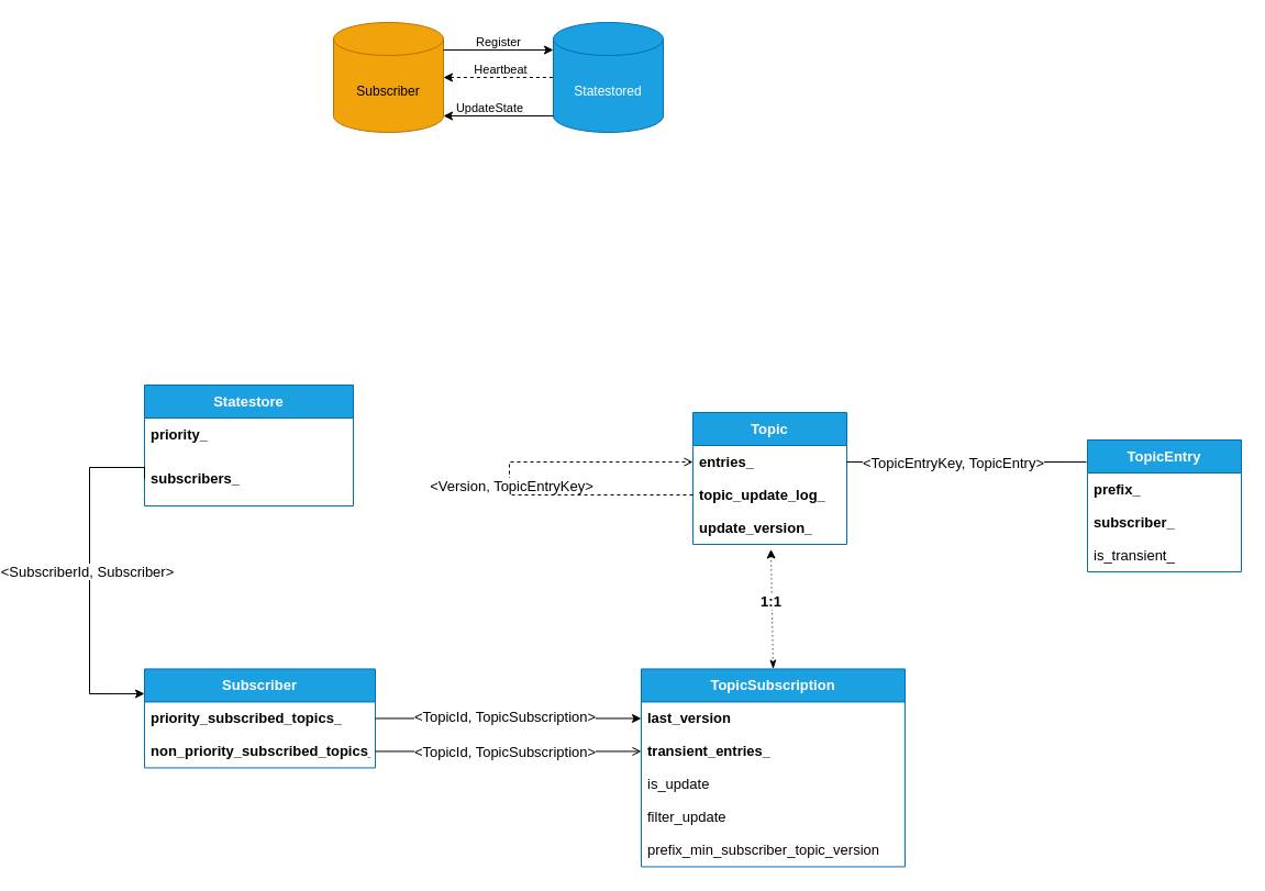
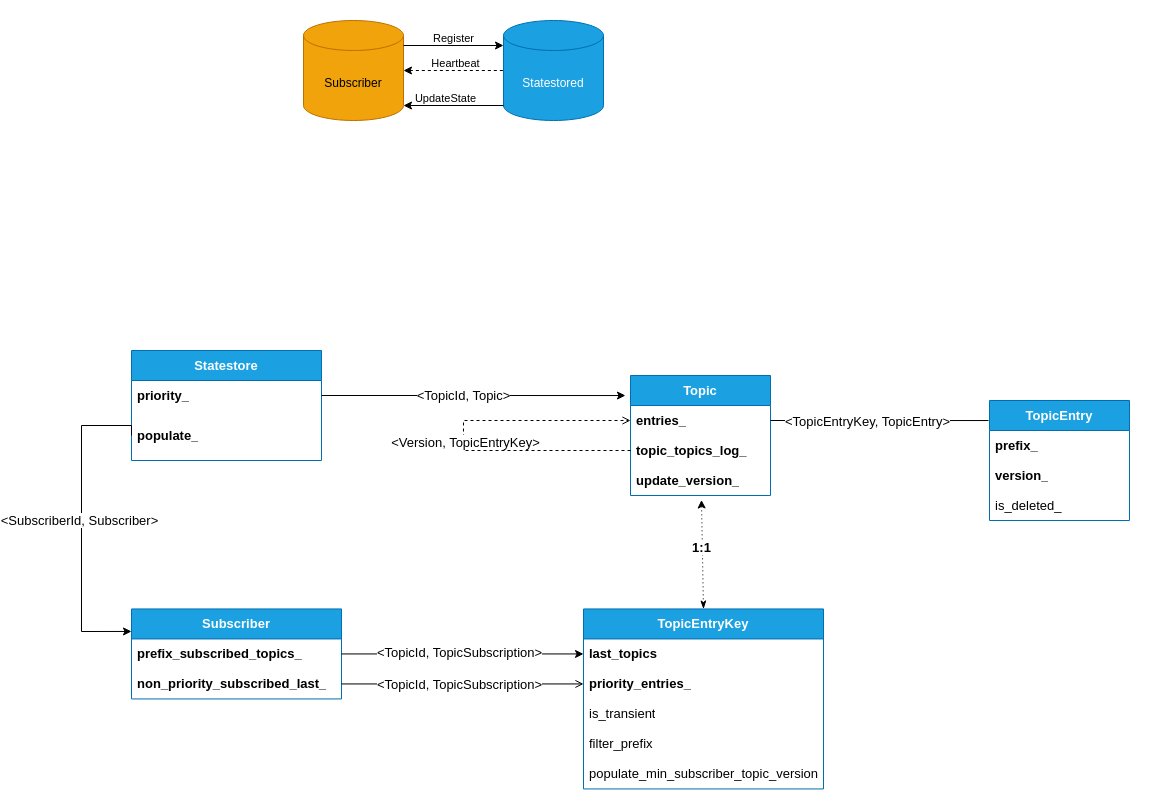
+ <mxCell id="19" value="" style="endArrow=classic;html=1;rounded=0;exitX=1;exitY=0.5;exitDx=0;exitDy=0;entryX=-0.036;entryY=0.167;entryDx=0;entryDy=0;entryPerimeter=0;fontSize=13;fontStyle=1" edge="1" parent="1" source="11" target="13"><mxGeometry width="50" height="50" relative="1" as="geometry"><mxPoint x="232" y="460" as="sourcePoint" /><mxPoint x="282" y="410" as="targetPoint" /></mxGeometry></mxCell>
+ <mxCell id="20" value="&amp;lt;TopicId, Topic&amp;gt;" style="edgeLabel;html=1;align=center;verticalAlign=middle;resizable=0;points=[];fontSize=13;fontStyle=0" vertex="1" connectable="0" parent="19"><mxGeometry x="-0.071" y="1" relative="1" as="geometry"><mxPoint as="offset" /></mxGeometry></mxCell>
- <mxCell id="12" value="subscribers_" style="text;strokeColor=none;fillColor=none;align=left;verticalAlign=middle;spacingLeft=4;spacingRight=4;overflow=hidden;points=[[0,0.5],[1,0.5]];portConstraint=eastwest;rotatable=0;whiteSpace=wrap;html=1;fontSize=13;fontStyle=1" vertex="1" parent="10"><mxGeometry y="60" width="190" height="50" as="geometry" /></mxCell>
+ <mxCell id="12" value="populate_" style="text;strokeColor=none;fillColor=none;align=left;verticalAlign=middle;spacingLeft=4;spacingRight=4;overflow=hidden;points=[[0,0.5],[1,0.5]];portConstraint=eastwest;rotatable=0;whiteSpace=wrap;html=1;fontSize=13;fontStyle=1" vertex="1" parent="10"><mxGeometry y="60" width="190" height="50" as="geometry" /></mxCell>
- <mxCell id="15" value="topic_update_log_" style="text;strokeColor=none;fillColor=none;align=left;verticalAlign=middle;spacingLeft=4;spacingRight=4;overflow=hidden;points=[[0,0.5],[1,0.5]];portConstraint=eastwest;rotatable=0;whiteSpace=wrap;html=1;fontSize=13;fontStyle=1" vertex="1" parent="13"><mxGeometry y="60" width="140" height="30" as="geometry" /></mxCell>
+ <mxCell id="15" value="topic_topics_log_" style="text;strokeColor=none;fillColor=none;align=left;verticalAlign=middle;spacingLeft=4;spacingRight=4;overflow=hidden;points=[[0,0.5],[1,0.5]];portConstraint=eastwest;rotatable=0;whiteSpace=wrap;html=1;fontSize=13;fontStyle=1" vertex="1" parent="13"><mxGeometry y="60" width="140" height="30" as="geometry" /></mxCell>
- <mxCell id="40" value="subscriber_" style="text;strokeColor=none;fillColor=none;align=left;verticalAlign=middle;spacingLeft=4;spacingRight=4;overflow=hidden;points=[[0,0.5],[1,0.5]];portConstraint=eastwest;rotatable=0;whiteSpace=wrap;html=1;fontSize=13;fontStyle=1" vertex="1" parent="38"><mxGeometry y="60" width="140" height="30" as="geometry" /></mxCell>
+ <mxCell id="40" value="version_" style="text;strokeColor=none;fillColor=none;align=left;verticalAlign=middle;spacingLeft=4;spacingRight=4;overflow=hidden;points=[[0,0.5],[1,0.5]];portConstraint=eastwest;rotatable=0;whiteSpace=wrap;html=1;fontSize=13;fontStyle=1" vertex="1" parent="38"><mxGeometry y="60" width="140" height="30" as="geometry" /></mxCell>
- <mxCell id="41" value="is_transient_" style="text;strokeColor=none;fillColor=none;align=left;verticalAlign=middle;spacingLeft=4;spacingRight=4;overflow=hidden;points=[[0,0.5],[1,0.5]];portConstraint=eastwest;rotatable=0;whiteSpace=wrap;html=1;fontSize=13;fontStyle=0" vertex="1" parent="38"><mxGeometry y="90" width="140" height="30" as="geometry" /></mxCell>
+ <mxCell id="41" value="is_deleted_" style="text;strokeColor=none;fillColor=none;align=left;verticalAlign=middle;spacingLeft=4;spacingRight=4;overflow=hidden;points=[[0,0.5],[1,0.5]];portConstraint=eastwest;rotatable=0;whiteSpace=wrap;html=1;fontSize=13;fontStyle=0" vertex="1" parent="38"><mxGeometry y="90" width="140" height="30" as="geometry" /></mxCell>
- <mxCell id="26" value="TopicSubscription" style="swimlane;fontStyle=1;childLayout=stackLayout;horizontal=1;startSize=30;horizontalStack=0;resizeParent=1;resizeParentMax=0;resizeLast=0;collapsible=1;marginBottom=0;whiteSpace=wrap;html=1;fillColor=#1ba1e2;fontColor=#ffffff;strokeColor=#006EAF;fontSize=13;" vertex="1" parent="1"><mxGeometry x="522" y="608.45" width="240" height="180" as="geometry"><mxRectangle x="760" y="570" width="130" height="30" as="alternateBounds" /></mxGeometry></mxCell>
+ <mxCell id="26" value="TopicEntryKey" style="swimlane;fontStyle=1;childLayout=stackLayout;horizontal=1;startSize=30;horizontalStack=0;resizeParent=1;resizeParentMax=0;resizeLast=0;collapsible=1;marginBottom=0;whiteSpace=wrap;html=1;fillColor=#1ba1e2;fontColor=#ffffff;strokeColor=#006EAF;fontSize=13;" vertex="1" parent="1"><mxGeometry x="522" y="608.45" width="240" height="180" as="geometry"><mxRectangle x="760" y="570" width="130" height="30" as="alternateBounds" /></mxGeometry></mxCell>
- <mxCell id="22" value="priority_subscribed_topics_" style="text;strokeColor=none;fillColor=none;align=left;verticalAlign=middle;spacingLeft=4;spacingRight=4;overflow=hidden;points=[[0,0.5],[1,0.5]];portConstraint=eastwest;rotatable=0;whiteSpace=wrap;html=1;fontSize=13;fontStyle=1" vertex="1" parent="21"><mxGeometry y="30" width="210" height="30" as="geometry" /></mxCell>
+ <mxCell id="22" value="prefix_subscribed_topics_" style="text;strokeColor=none;fillColor=none;align=left;verticalAlign=middle;spacingLeft=4;spacingRight=4;overflow=hidden;points=[[0,0.5],[1,0.5]];portConstraint=eastwest;rotatable=0;whiteSpace=wrap;html=1;fontSize=13;fontStyle=1" vertex="1" parent="21"><mxGeometry y="30" width="210" height="30" as="geometry" /></mxCell>
- <mxCell id="27" value="last_version" style="text;strokeColor=none;fillColor=none;align=left;verticalAlign=middle;spacingLeft=4;spacingRight=4;overflow=hidden;points=[[0,0.5],[1,0.5]];portConstraint=eastwest;rotatable=0;whiteSpace=wrap;html=1;fontSize=13;fontStyle=1" vertex="1" parent="26"><mxGeometry y="30" width="240" height="30" as="geometry" /></mxCell>
+ <mxCell id="27" value="last_topics" style="text;strokeColor=none;fillColor=none;align=left;verticalAlign=middle;spacingLeft=4;spacingRight=4;overflow=hidden;points=[[0,0.5],[1,0.5]];portConstraint=eastwest;rotatable=0;whiteSpace=wrap;html=1;fontSize=13;fontStyle=1" vertex="1" parent="26"><mxGeometry y="30" width="240" height="30" as="geometry" /></mxCell>
- <mxCell id="23" value="non_priority_subscribed_topics_" style="text;strokeColor=none;fillColor=none;align=left;verticalAlign=middle;spacingLeft=4;spacingRight=4;overflow=hidden;points=[[0,0.5],[1,0.5]];portConstraint=eastwest;rotatable=0;whiteSpace=wrap;html=1;fontSize=13;fontStyle=1" vertex="1" parent="21"><mxGeometry y="60" width="210" height="30" as="geometry" /></mxCell>
+ <mxCell id="23" value="non_priority_subscribed_last_" style="text;strokeColor=none;fillColor=none;align=left;verticalAlign=middle;spacingLeft=4;spacingRight=4;overflow=hidden;points=[[0,0.5],[1,0.5]];portConstraint=eastwest;rotatable=0;whiteSpace=wrap;html=1;fontSize=13;fontStyle=1" vertex="1" parent="21"><mxGeometry y="60" width="210" height="30" as="geometry" /></mxCell>
- <mxCell id="28" value="transient_entries_" style="text;strokeColor=none;fillColor=none;align=left;verticalAlign=middle;spacingLeft=4;spacingRight=4;overflow=hidden;points=[[0,0.5],[1,0.5]];portConstraint=eastwest;rotatable=0;whiteSpace=wrap;html=1;fontSize=13;fontStyle=1" vertex="1" parent="26"><mxGeometry y="60" width="240" height="30" as="geometry" /></mxCell>
+ <mxCell id="28" value="priority_entries_" style="text;strokeColor=none;fillColor=none;align=left;verticalAlign=middle;spacingLeft=4;spacingRight=4;overflow=hidden;points=[[0,0.5],[1,0.5]];portConstraint=eastwest;rotatable=0;whiteSpace=wrap;html=1;fontSize=13;fontStyle=1" vertex="1" parent="26"><mxGeometry y="60" width="240" height="30" as="geometry" /></mxCell>
- <mxCell id="29" value="is_update" style="text;strokeColor=none;fillColor=none;align=left;verticalAlign=middle;spacingLeft=4;spacingRight=4;overflow=hidden;points=[[0,0.5],[1,0.5]];portConstraint=eastwest;rotatable=0;whiteSpace=wrap;html=1;fontSize=13;fontStyle=0" vertex="1" parent="26"><mxGeometry y="90" width="240" height="30" as="geometry" /></mxCell>
+ <mxCell id="29" value="is_transient" style="text;strokeColor=none;fillColor=none;align=left;verticalAlign=middle;spacingLeft=4;spacingRight=4;overflow=hidden;points=[[0,0.5],[1,0.5]];portConstraint=eastwest;rotatable=0;whiteSpace=wrap;html=1;fontSize=13;fontStyle=0" vertex="1" parent="26"><mxGeometry y="90" width="240" height="30" as="geometry" /></mxCell>
- <mxCell id="30" value="filter_update" style="text;strokeColor=none;fillColor=none;align=left;verticalAlign=middle;spacingLeft=4;spacingRight=4;overflow=hidden;points=[[0,0.5],[1,0.5]];portConstraint=eastwest;rotatable=0;whiteSpace=wrap;html=1;fontSize=13;fontStyle=0" vertex="1" parent="26"><mxGeometry y="120" width="240" height="30" as="geometry" /></mxCell>
+ <mxCell id="30" value="filter_prefix" style="text;strokeColor=none;fillColor=none;align=left;verticalAlign=middle;spacingLeft=4;spacingRight=4;overflow=hidden;points=[[0,0.5],[1,0.5]];portConstraint=eastwest;rotatable=0;whiteSpace=wrap;html=1;fontSize=13;fontStyle=0" vertex="1" parent="26"><mxGeometry y="120" width="240" height="30" as="geometry" /></mxCell>
- <mxCell id="31" value="prefix_min_subscriber_topic_version" style="text;strokeColor=none;fillColor=none;align=left;verticalAlign=middle;spacingLeft=4;spacingRight=4;overflow=hidden;points=[[0,0.5],[1,0.5]];portConstraint=eastwest;rotatable=0;whiteSpace=wrap;html=1;fontSize=13;fontStyle=0" vertex="1" parent="26"><mxGeometry y="150" width="240" height="30" as="geometry" /></mxCell>
+ <mxCell id="31" value="populate_min_subscriber_topic_version" style="text;strokeColor=none;fillColor=none;align=left;verticalAlign=middle;spacingLeft=4;spacingRight=4;overflow=hidden;points=[[0,0.5],[1,0.5]];portConstraint=eastwest;rotatable=0;whiteSpace=wrap;html=1;fontSize=13;fontStyle=0" vertex="1" parent="26"><mxGeometry y="150" width="240" height="30" as="geometry" /></mxCell>
